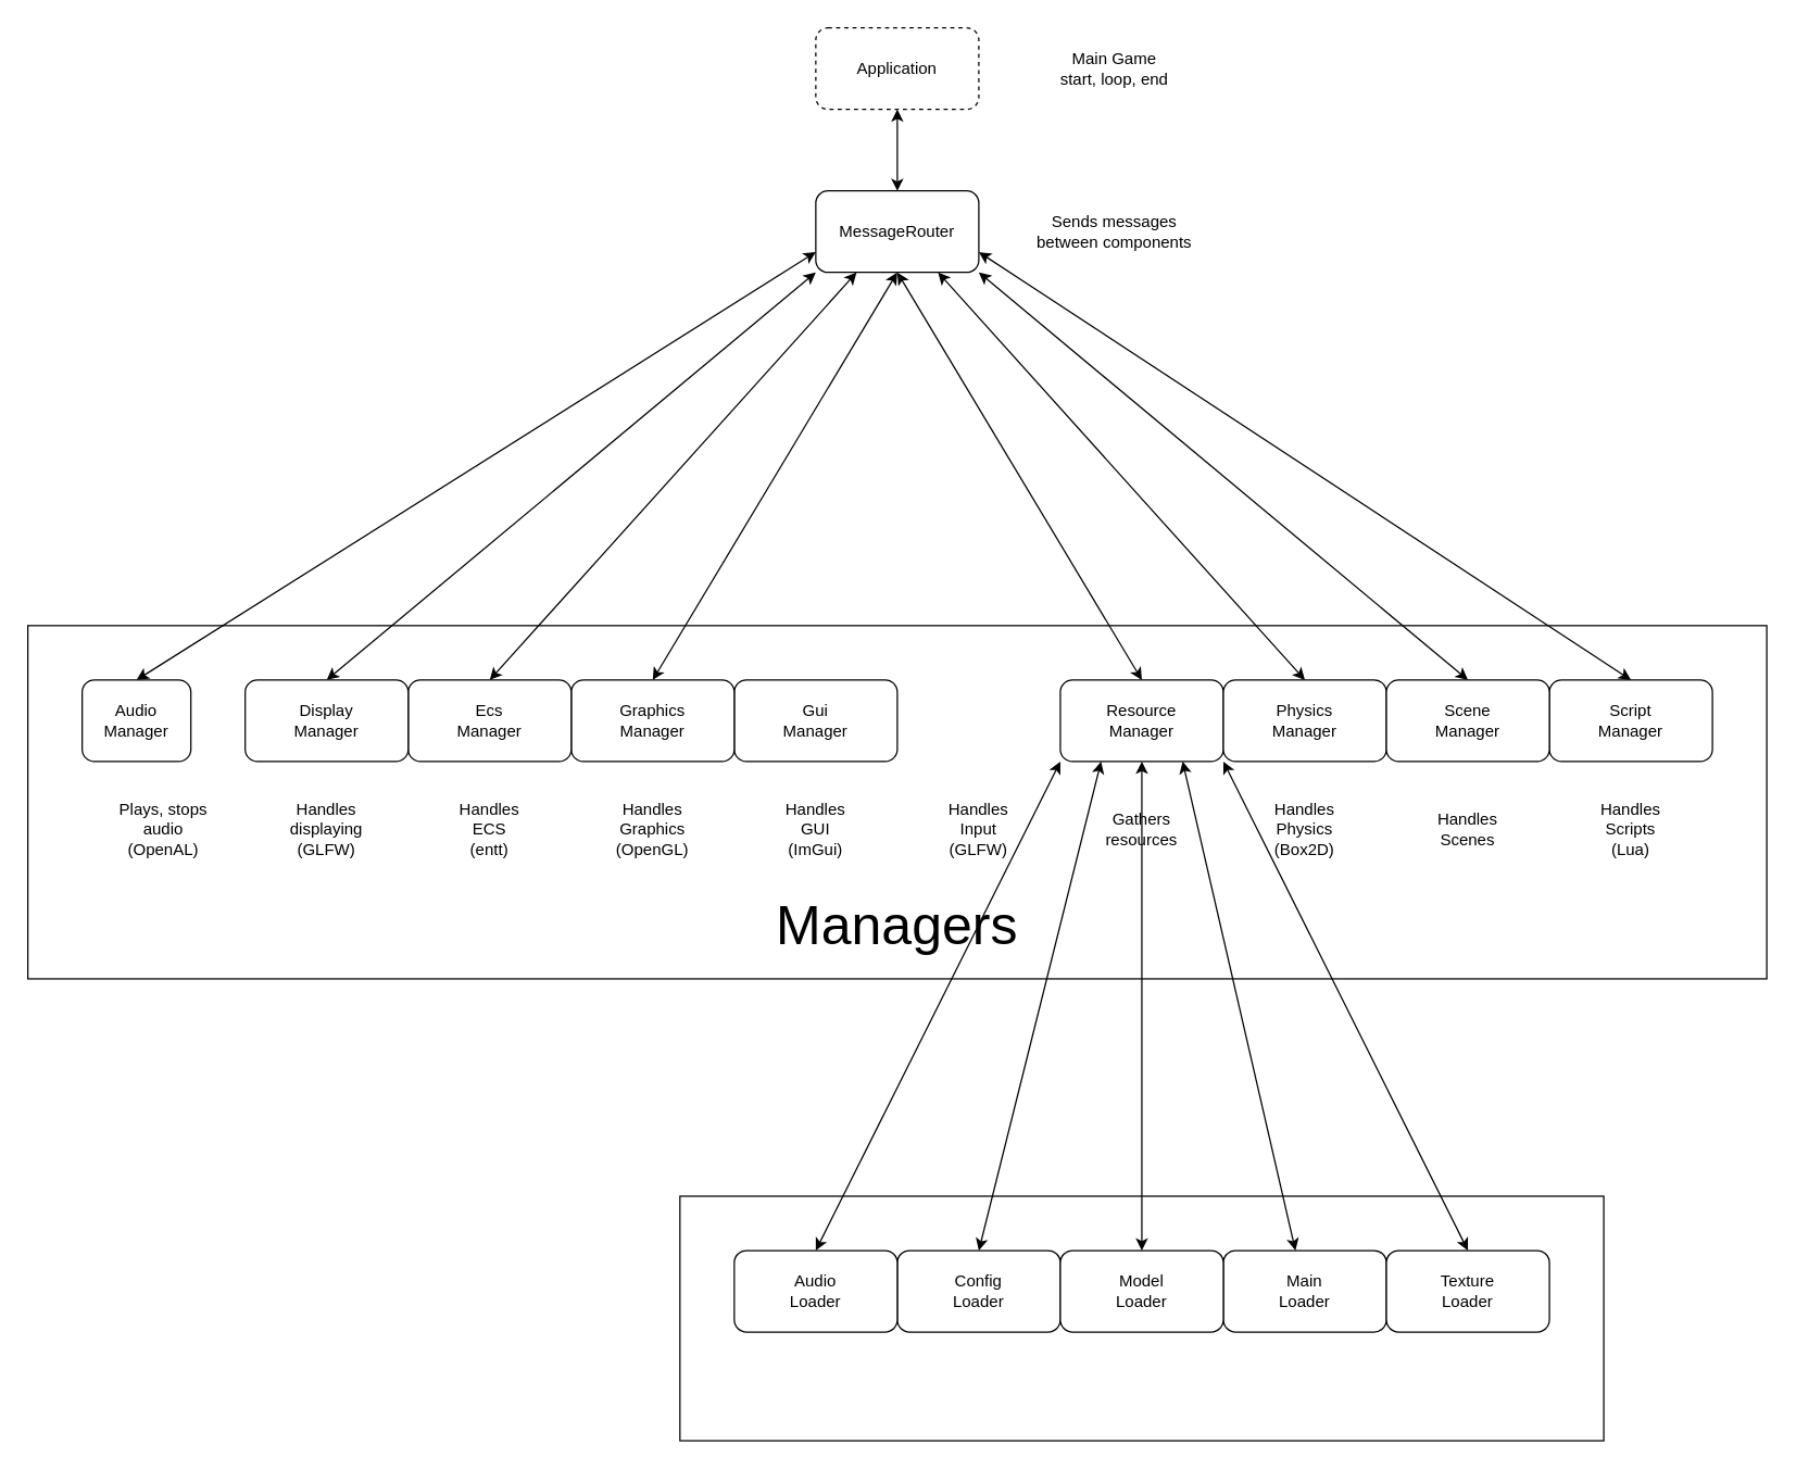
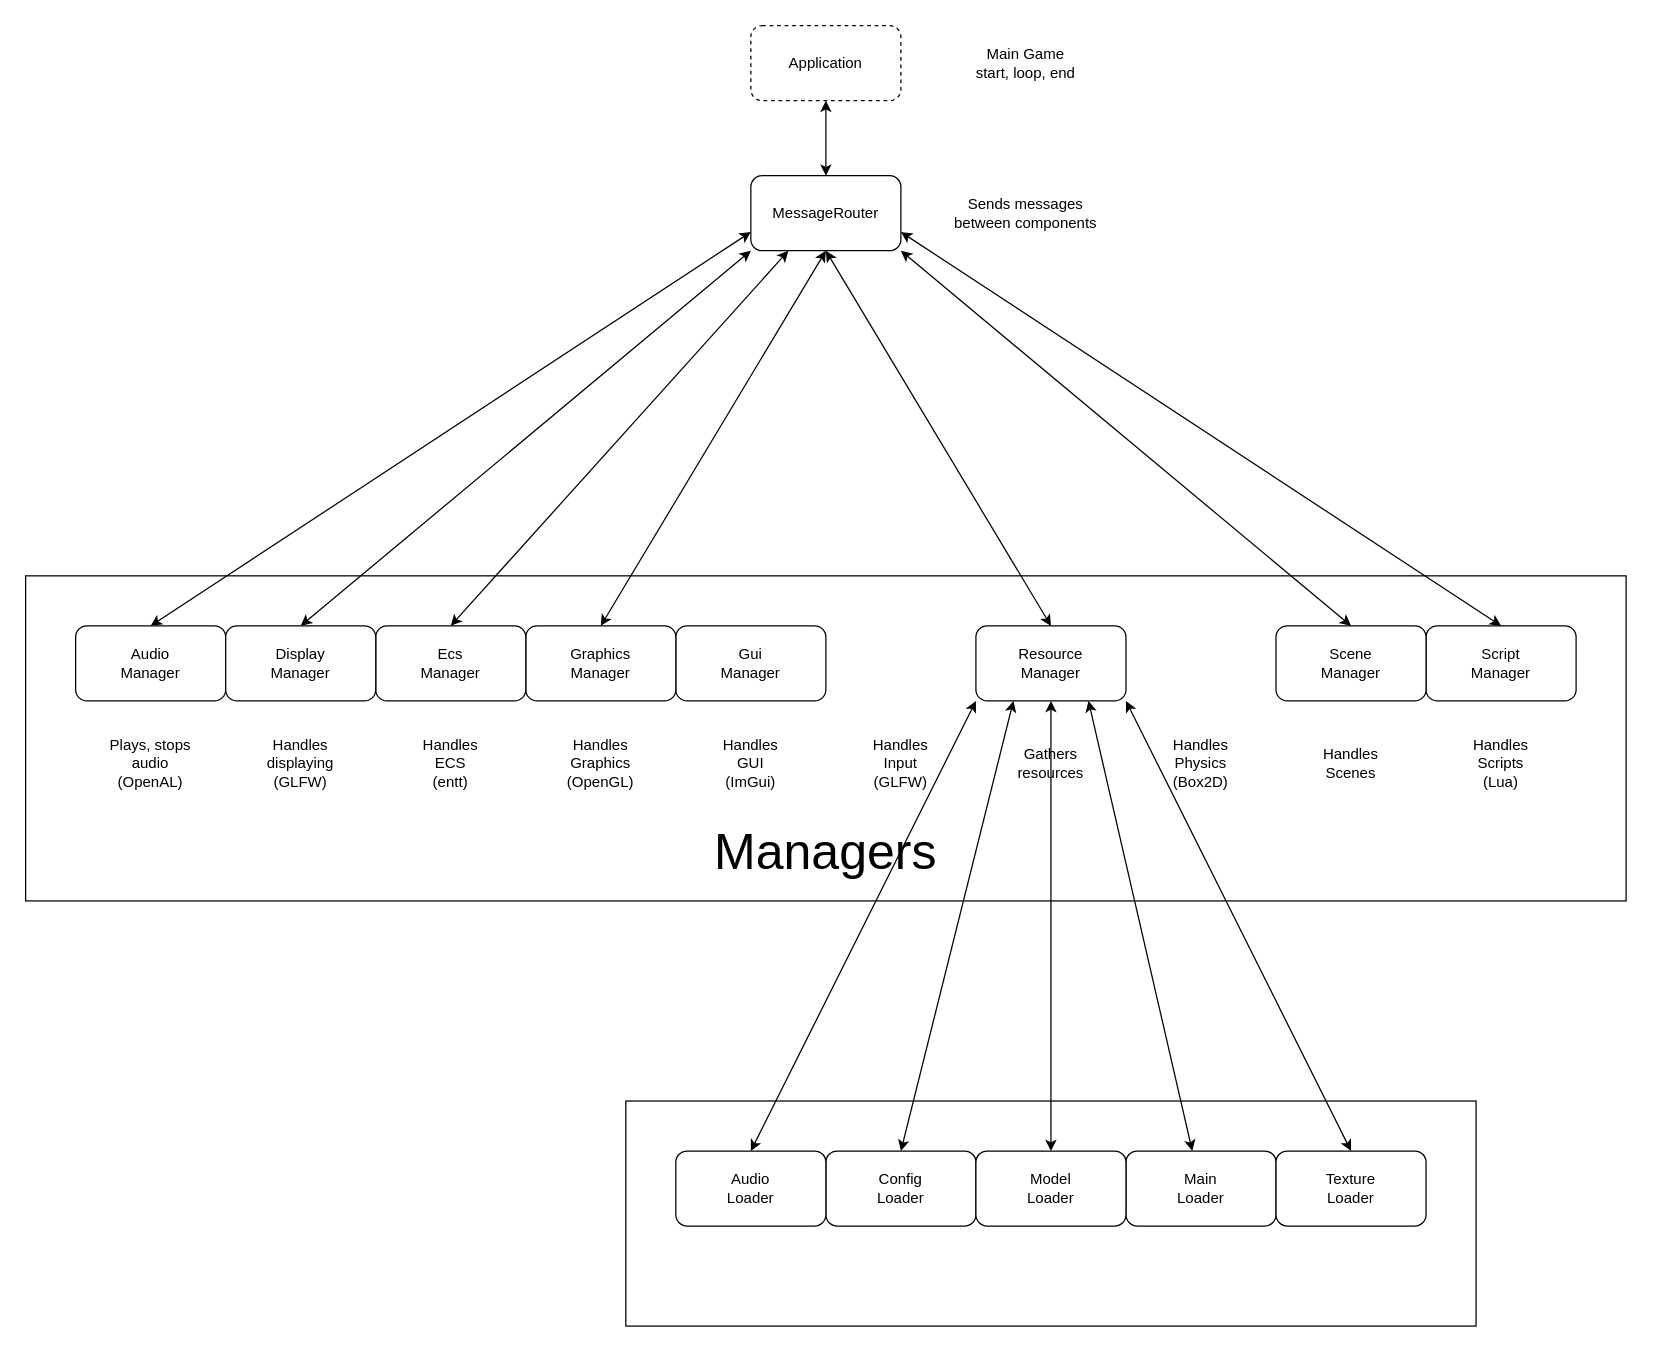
- <mxCell id="17" value="" style="endArrow=classic;html=1;rounded=0;exitX=0.5;exitY=0;exitDx=0;exitDy=0;entryX=0.75;entryY=1;entryDx=0;entryDy=0;startArrow=classic;startFill=1;" edge="1" parent="1" source="12" target="7"><mxGeometry width="50" height="50" relative="1" as="geometry"><mxPoint x="790" y="510" as="sourcePoint" /><mxPoint x="760" y="410" as="targetPoint" /></mxGeometry></mxCell>
- <mxCell id="14" value="Audio&lt;br&gt;Manager" style="rounded=1;whiteSpace=wrap;html=1;" vertex="1" parent="1"><mxGeometry x="60" y="500" width="80" height="60" as="geometry" /></mxCell>
+ <mxCell id="14" value="Audio&lt;br&gt;Manager" style="rounded=1;whiteSpace=wrap;html=1;" vertex="1" parent="1"><mxGeometry x="60" y="500" width="120" height="60" as="geometry" /></mxCell>
- <mxCell id="12" value="Physics&lt;br&gt;Manager" style="rounded=1;whiteSpace=wrap;html=1;" vertex="1" parent="1"><mxGeometry x="900" y="500" width="120" height="60" as="geometry" /></mxCell>
